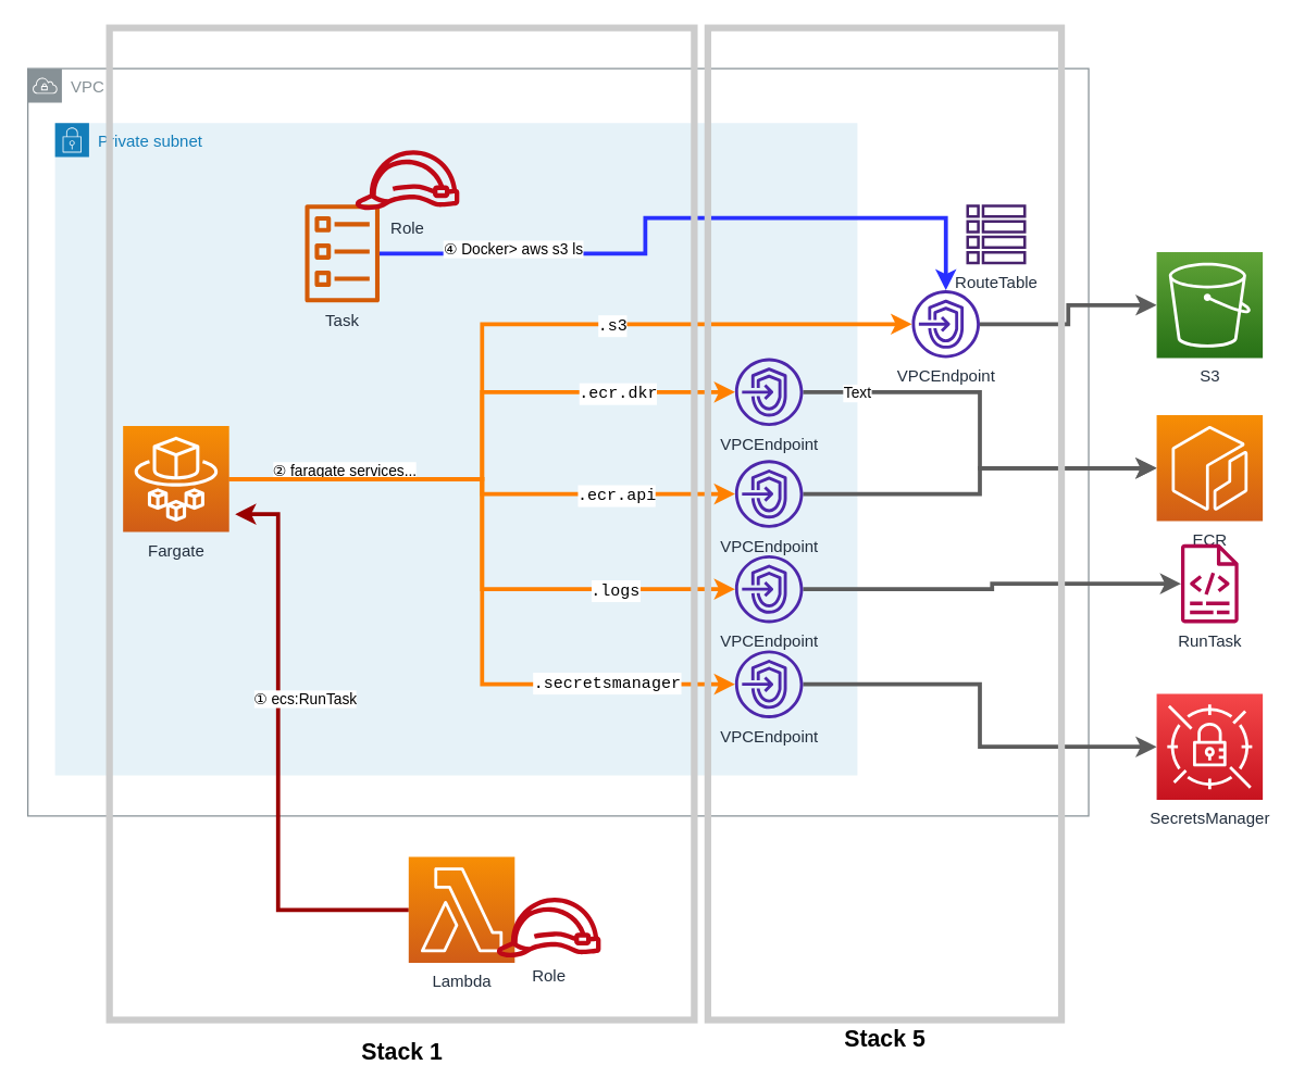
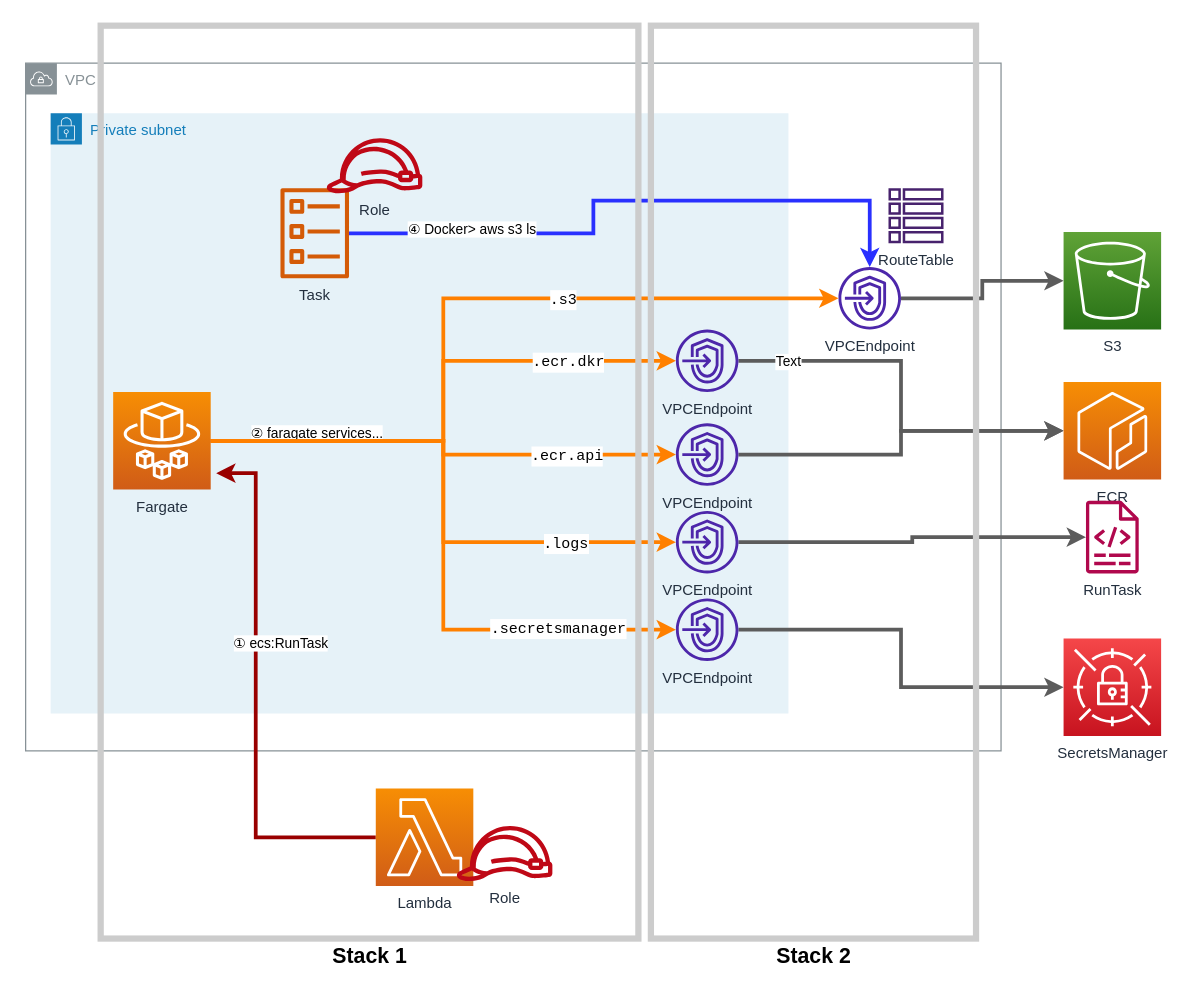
- <mxCell id="43" value="Stack 5" style="text;html=1;align=center;verticalAlign=middle;resizable=0;points=[];autosize=1;strokeColor=none;fillColor=none;fontStyle=1;fontSize=17;" vertex="1" parent="1"><mxGeometry x="610" y="750" width="80" height="30" as="geometry" /></mxCell>
+ <mxCell id="43" value="Stack 2" style="text;html=1;align=center;verticalAlign=middle;resizable=0;points=[];autosize=1;strokeColor=none;fillColor=none;fontStyle=1;fontSize=17;" vertex="1" parent="1"><mxGeometry x="610" y="750" width="80" height="30" as="geometry" /></mxCell>
- <mxCell id="42" value="Stack 1" style="text;html=1;align=center;verticalAlign=middle;resizable=0;points=[];autosize=1;strokeColor=none;fillColor=none;fontStyle=1;fontSize=17;" vertex="1" parent="1"><mxGeometry x="255" y="760" width="80" height="30" as="geometry" /></mxCell>
+ <mxCell id="42" value="Stack 1" style="text;html=1;align=center;verticalAlign=middle;resizable=0;points=[];autosize=1;strokeColor=none;fillColor=none;fontStyle=1;fontSize=17;" vertex="1" parent="1"><mxGeometry x="255" y="750" width="80" height="30" as="geometry" /></mxCell>
